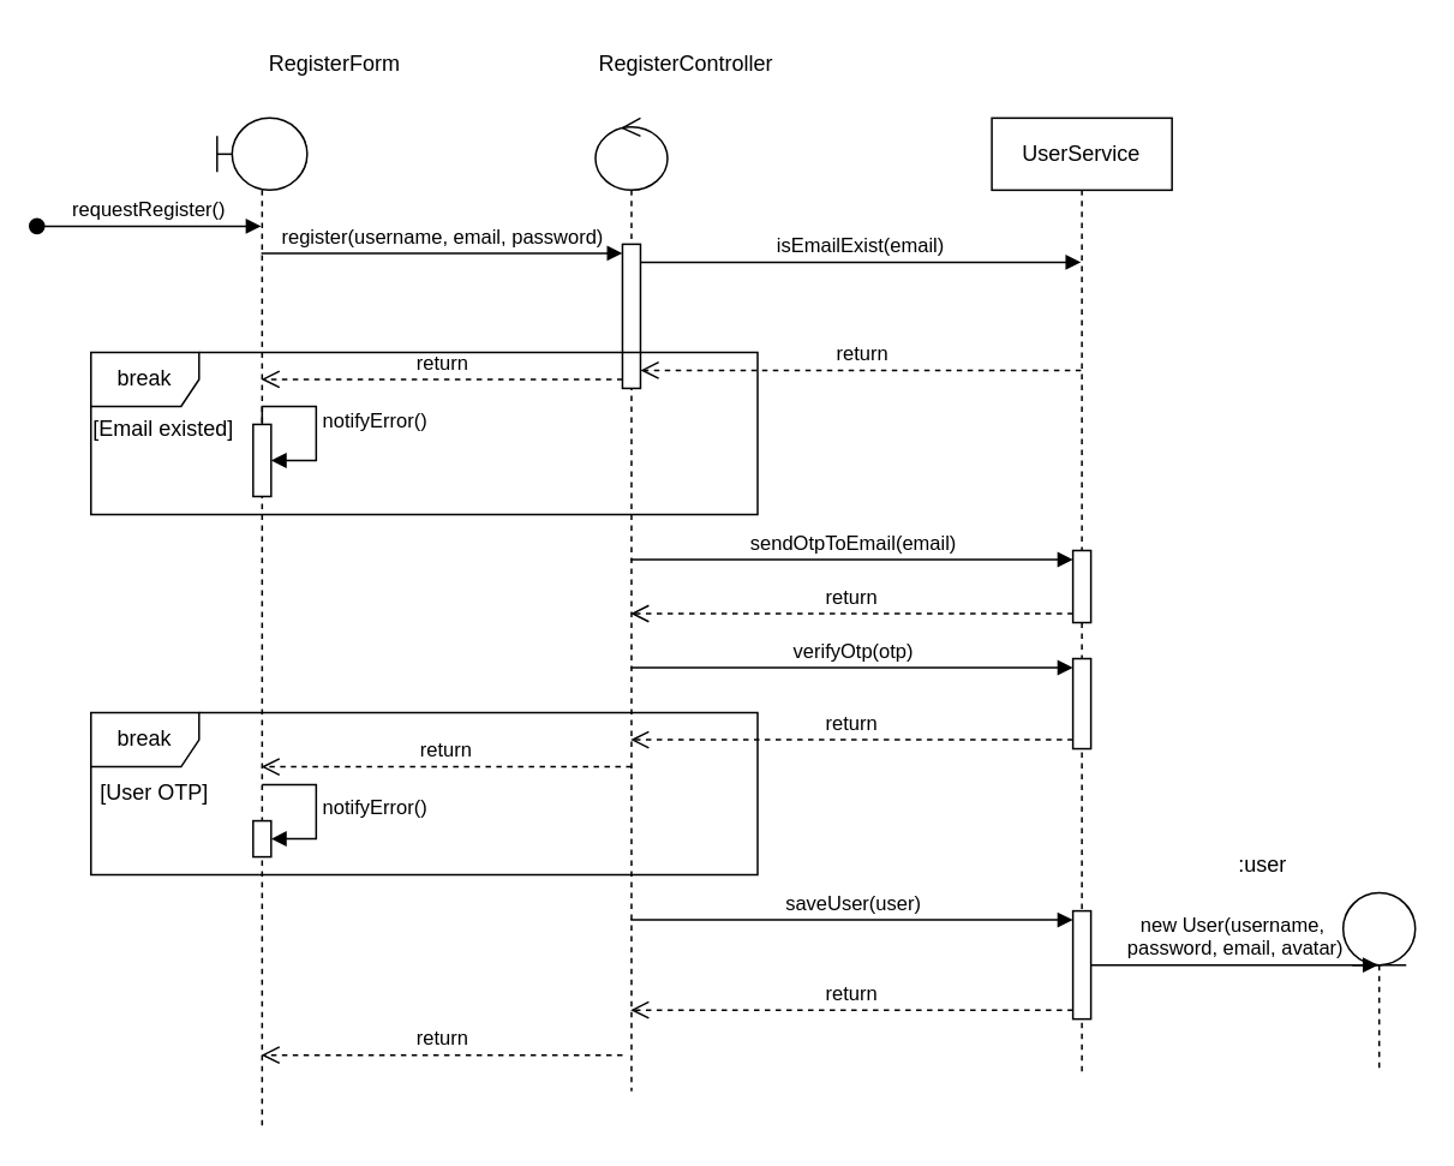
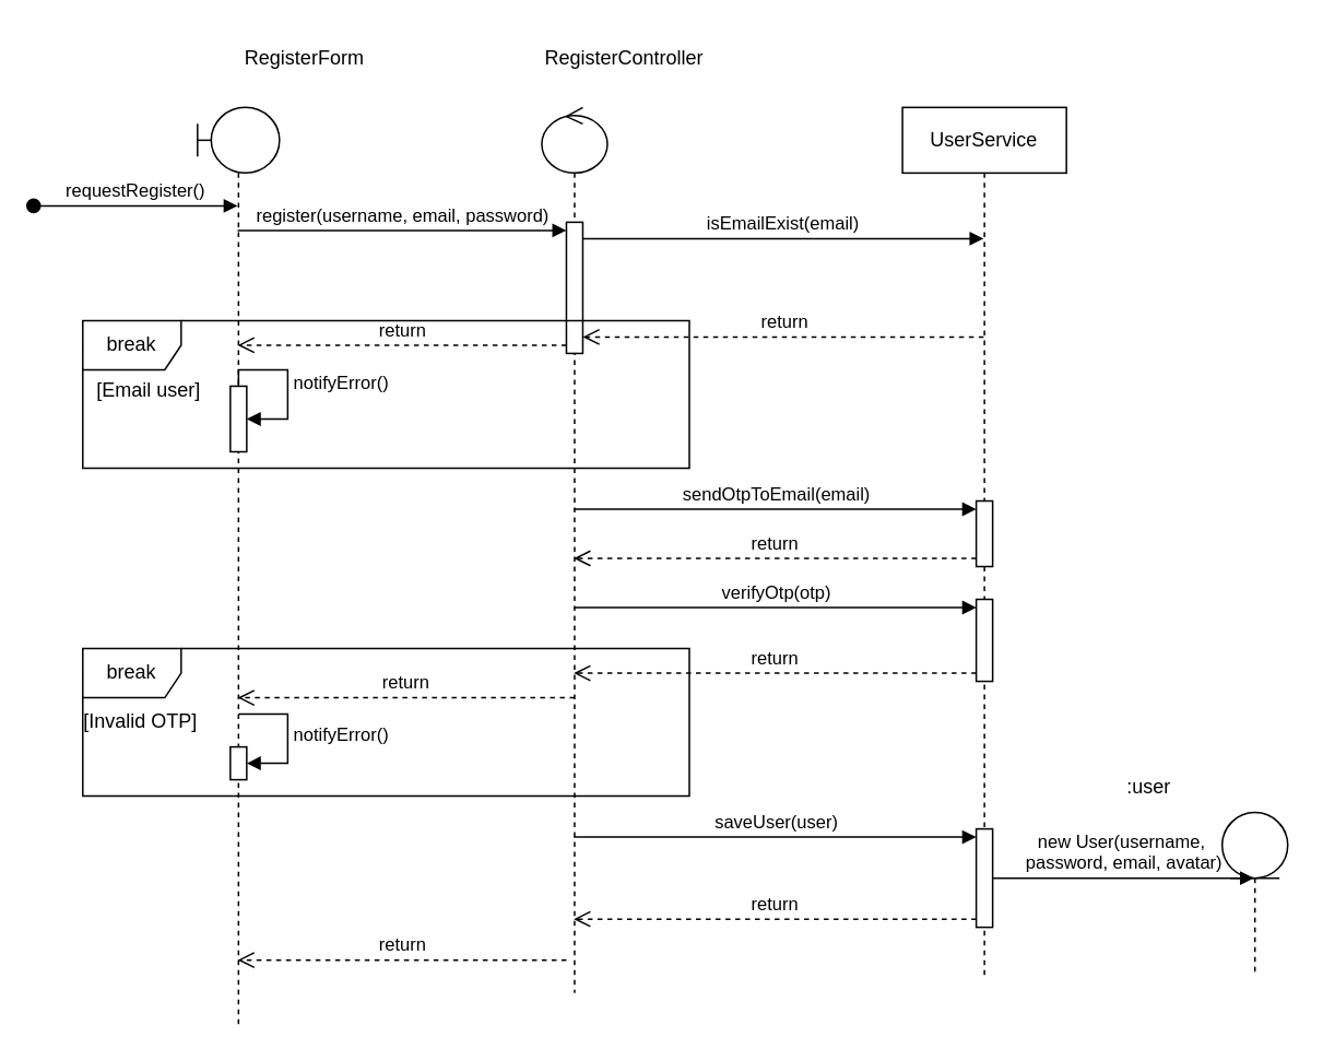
- <mxCell id="13" value="[Email existed]" style="text;html=1;align=center;verticalAlign=middle;resizable=0;points=[];autosize=1;strokeColor=none;fillColor=none;" parent="1" vertex="1"><mxGeometry x="40" y="223" width="100" height="30" as="geometry" /></mxCell>
+ <mxCell id="13" value="[Email user]" style="text;html=1;align=center;verticalAlign=middle;resizable=0;points=[];autosize=1;strokeColor=none;fillColor=none;" parent="1" vertex="1"><mxGeometry x="40" y="223" width="100" height="30" as="geometry" /></mxCell>
- <mxCell id="27" value="[User OTP]" style="text;html=1;align=center;verticalAlign=middle;resizable=0;points=[];autosize=1;strokeColor=none;fillColor=none;" parent="1" vertex="1"><mxGeometry x="40" y="425" width="90" height="30" as="geometry" /></mxCell>
+ <mxCell id="27" value="[Invalid OTP]" style="text;html=1;align=center;verticalAlign=middle;resizable=0;points=[];autosize=1;strokeColor=none;fillColor=none;" parent="1" vertex="1"><mxGeometry x="40" y="425" width="90" height="30" as="geometry" /></mxCell>
